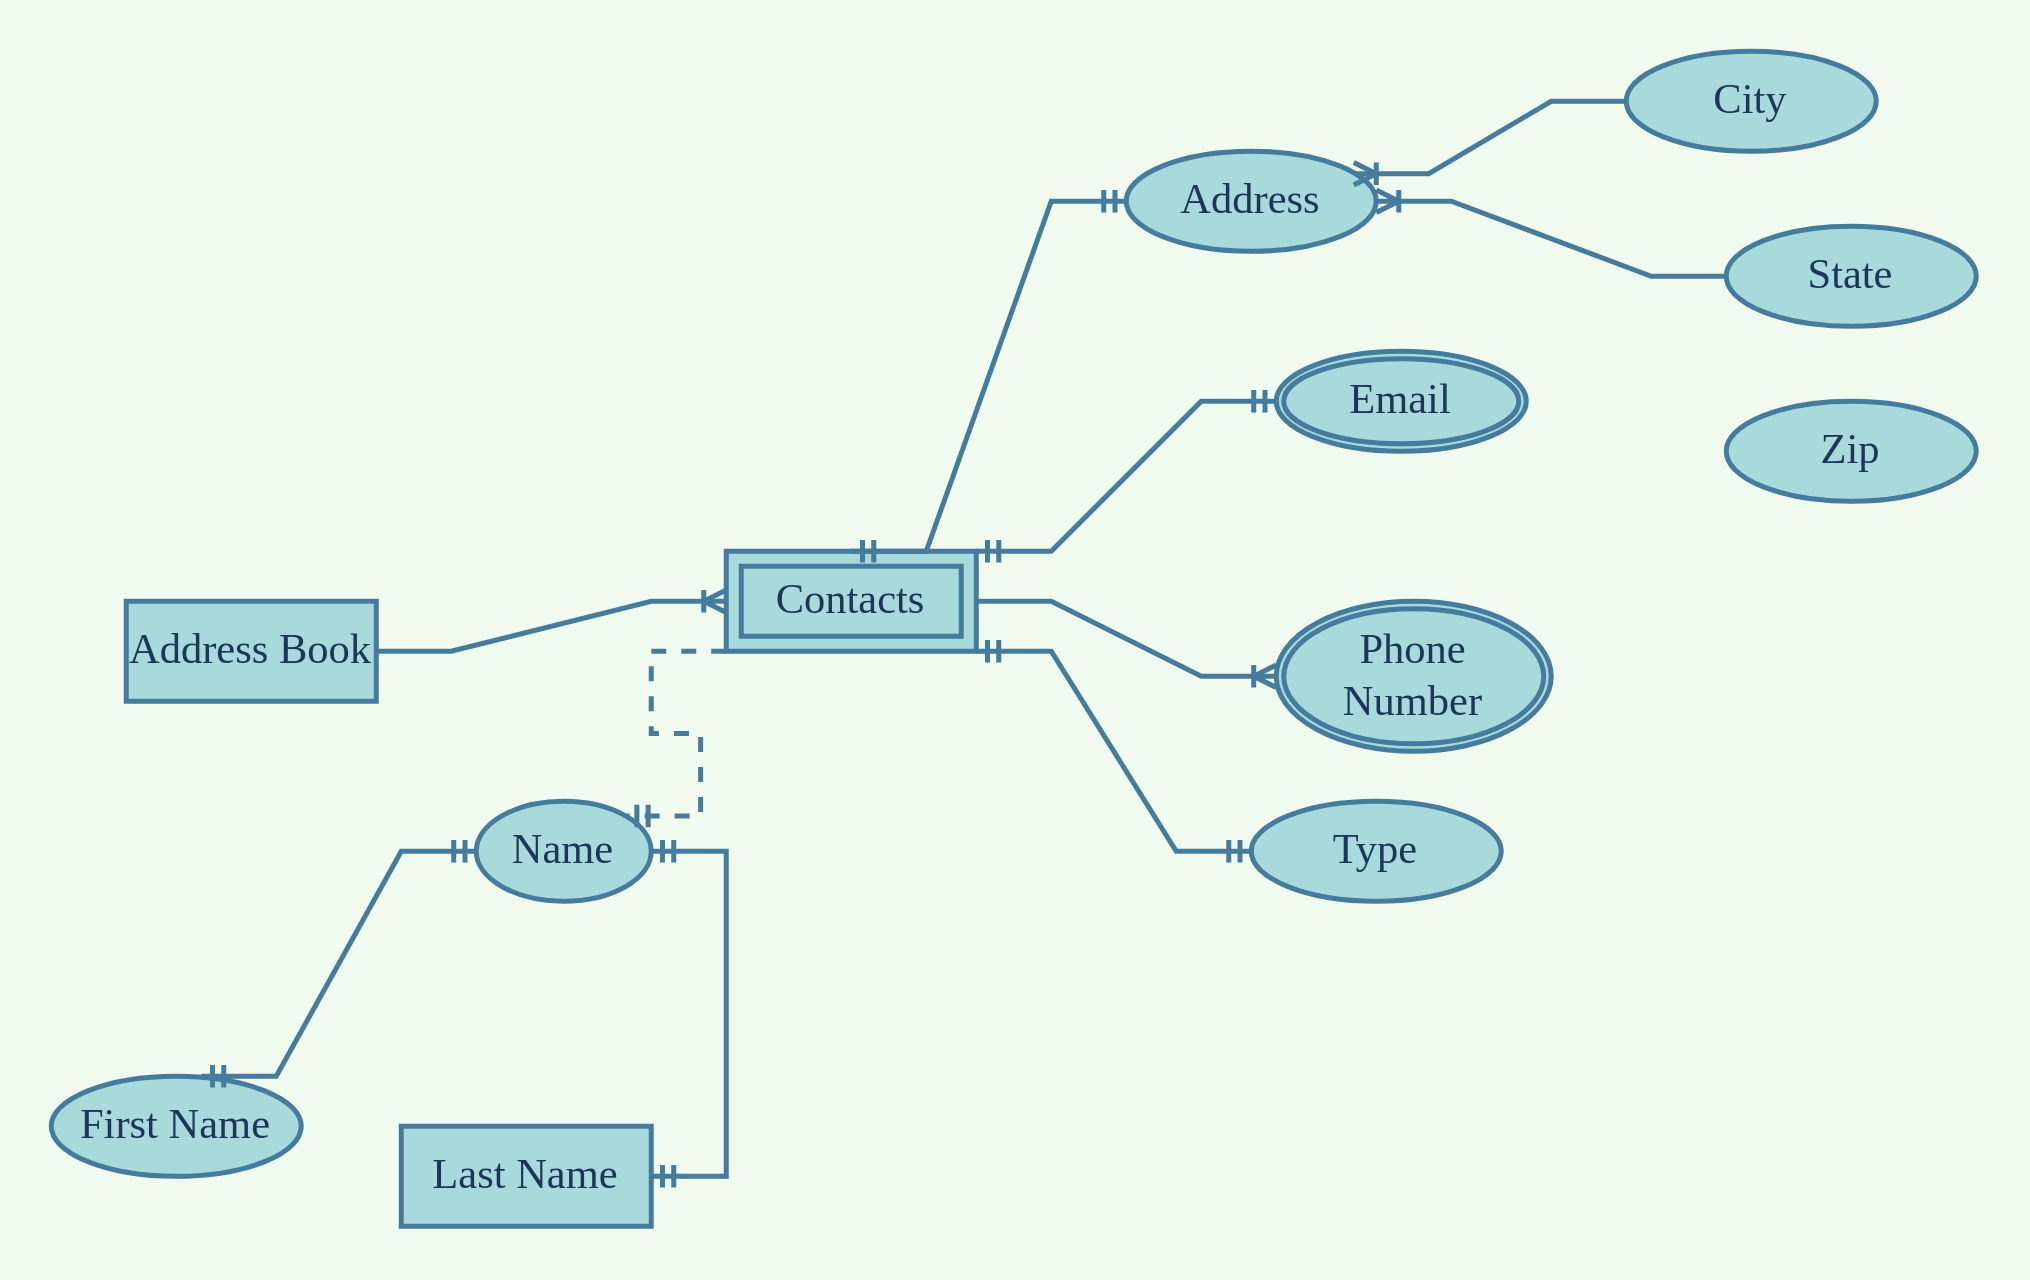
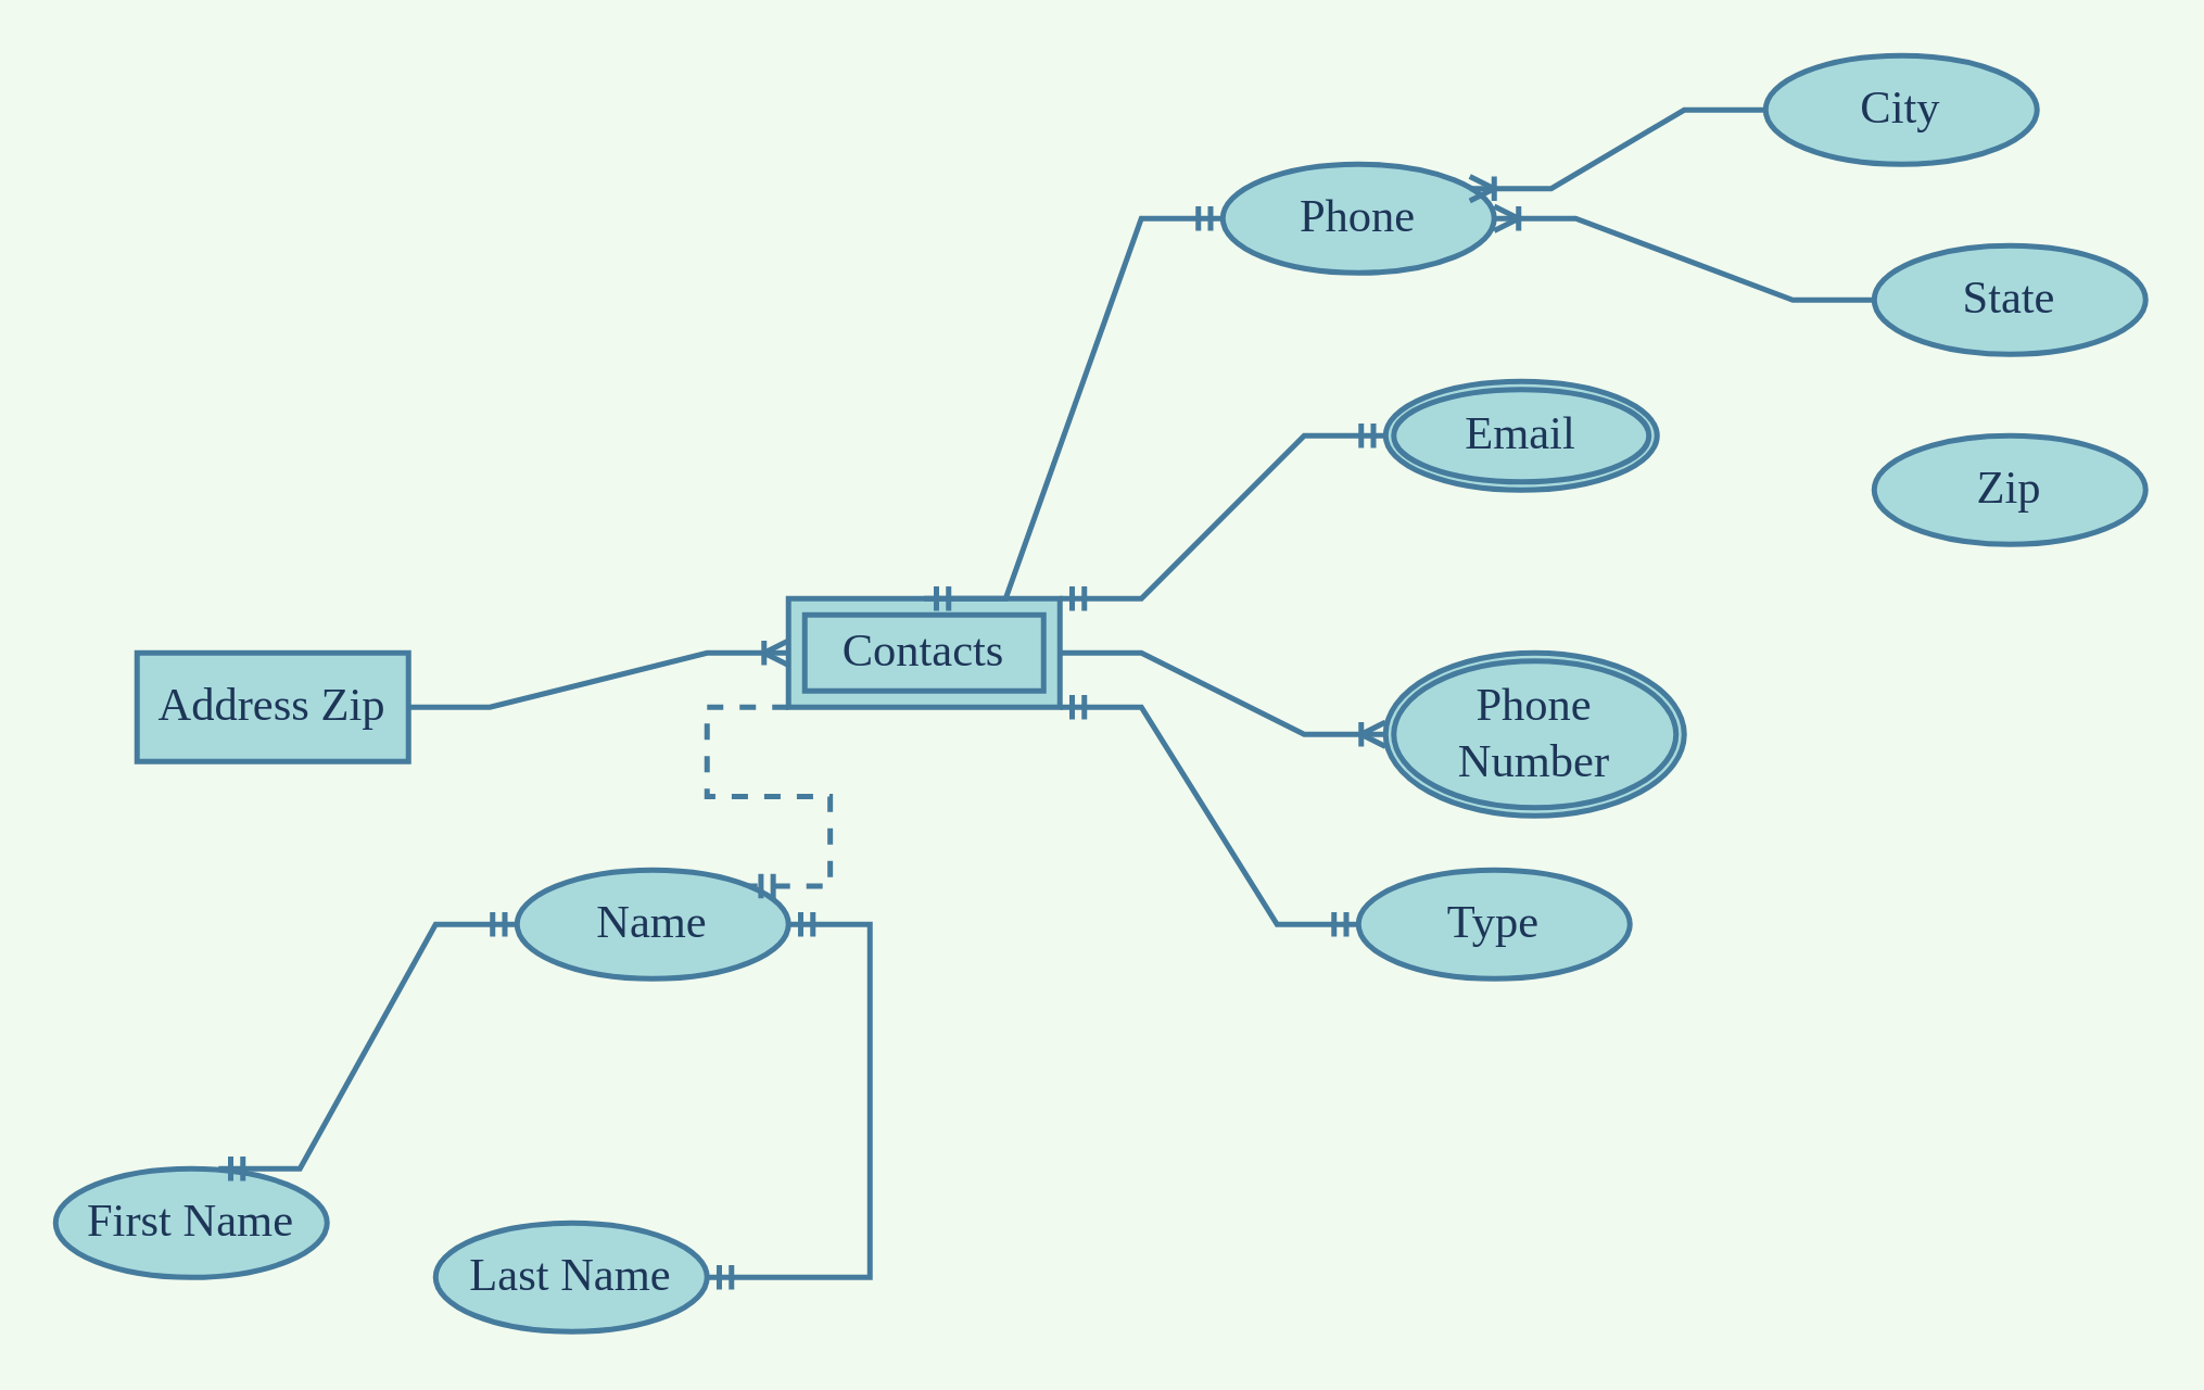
- <mxCell id="20" value="Address" style="ellipse;whiteSpace=wrap;html=1;align=center;fontFamily=Times New Roman;fontSize=17;labelBackgroundColor=none;strokeWidth=2;strokeColor=#457B9D;fillColor=#A8DADC;fontColor=#1D3557;rounded=0;" parent="1" vertex="1"><mxGeometry x="450" y="60" width="100" height="40" as="geometry" /></mxCell>
+ <mxCell id="20" value="Phone" style="ellipse;whiteSpace=wrap;html=1;align=center;fontFamily=Times New Roman;fontSize=17;labelBackgroundColor=none;strokeWidth=2;strokeColor=#457B9D;fillColor=#A8DADC;fontColor=#1D3557;rounded=0;" parent="1" vertex="1"><mxGeometry x="450" y="60" width="100" height="40" as="geometry" /></mxCell>
- <mxCell id="2" value="Address Book" style="whiteSpace=wrap;html=1;align=center;fontFamily=Times New Roman;fontSize=17;labelBackgroundColor=none;strokeWidth=2;strokeColor=#457B9D;fillColor=#A8DADC;fontColor=#1D3557;rounded=0;" parent="1" vertex="1"><mxGeometry x="50" y="240" width="100" height="40" as="geometry" /></mxCell>
+ <mxCell id="2" value="Address Zip" style="whiteSpace=wrap;html=1;align=center;fontFamily=Times New Roman;fontSize=17;labelBackgroundColor=none;strokeWidth=2;strokeColor=#457B9D;fillColor=#A8DADC;fontColor=#1D3557;rounded=0;" parent="1" vertex="1"><mxGeometry x="50" y="240" width="100" height="40" as="geometry" /></mxCell>
- <mxCell id="15" value="Name" style="ellipse;whiteSpace=wrap;html=1;align=center;fontFamily=Times New Roman;fontSize=17;labelBackgroundColor=none;strokeWidth=2;strokeColor=#457B9D;fillColor=#A8DADC;fontColor=#1D3557;rounded=0;" parent="1" vertex="1"><mxGeometry x="190" y="320" width="70" height="40" as="geometry" /></mxCell>
+ <mxCell id="15" value="Name" style="ellipse;whiteSpace=wrap;html=1;align=center;fontFamily=Times New Roman;fontSize=17;labelBackgroundColor=none;strokeWidth=2;strokeColor=#457B9D;fillColor=#A8DADC;fontColor=#1D3557;rounded=0;" parent="1" vertex="1"><mxGeometry x="190" y="320" width="100" height="40" as="geometry" /></mxCell>
- <mxCell id="7" value="Last Name" style="whiteSpace=wrap;html=1;align=center;fontFamily=Times New Roman;fontSize=17;labelBackgroundColor=none;strokeWidth=2;strokeColor=#457B9D;fillColor=#A8DADC;fontColor=#1D3557;rounded=0;" parent="1" vertex="1"><mxGeometry x="160" y="450" width="100" height="40" as="geometry" /></mxCell>
+ <mxCell id="7" value="Last Name" style="ellipse;whiteSpace=wrap;html=1;align=center;fontFamily=Times New Roman;fontSize=17;labelBackgroundColor=none;strokeWidth=2;strokeColor=#457B9D;fillColor=#A8DADC;fontColor=#1D3557;rounded=0;" parent="1" vertex="1"><mxGeometry x="160" y="450" width="100" height="40" as="geometry" /></mxCell>
